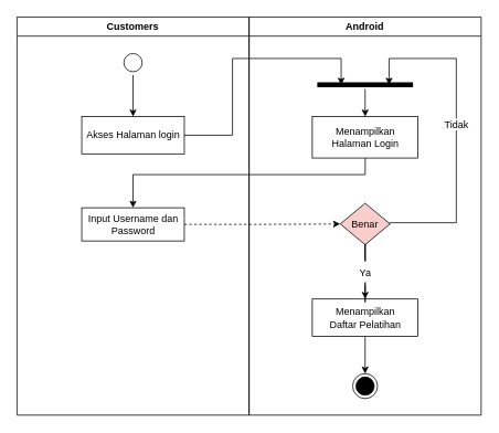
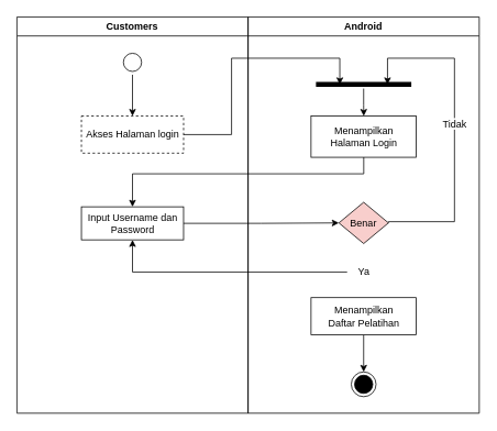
- <mxCell id="18" value="Akses Halaman login" style="html=1;strokeColor=#000000;fillColor=default;" parent="15" vertex="1"><mxGeometry x="78.13" y="120" width="123.75" height="45" as="geometry" /></mxCell>
+ <mxCell id="18" value="Akses Halaman login" style="html=1;strokeColor=#000000;fillColor=default;dashed=1;" parent="15" vertex="1"><mxGeometry x="78.13" y="120" width="123.75" height="45" as="geometry" /></mxCell>
- <mxCell id="22" style="edgeStyle=orthogonalEdgeStyle;rounded=0;orthogonalLoop=1;jettySize=auto;html=1;entryX=0;entryY=0.5;entryDx=0;entryDy=0;dashed=1;" parent="1" source="19" target="11" edge="1"><mxGeometry relative="1" as="geometry" /></mxCell>
+ <mxCell id="22" style="edgeStyle=orthogonalEdgeStyle;rounded=0;orthogonalLoop=1;jettySize=auto;html=1;entryX=0;entryY=0.5;entryDx=0;entryDy=0;" parent="1" source="19" target="11" edge="1"><mxGeometry relative="1" as="geometry" /></mxCell>
- <mxCell id="13" value="" style="edgeStyle=orthogonalEdgeStyle;rounded=0;orthogonalLoop=1;jettySize=auto;html=1;entryX=0.5;entryY=0;entryDx=0;entryDy=0;endArrow=none;" parent="2" source="11" target="12" edge="1"><mxGeometry relative="1" as="geometry"><mxPoint x="580.01" y="432.496" as="sourcePoint" /><mxPoint x="580.01" y="500.0" as="targetPoint" /></mxGeometry></mxCell>
- <mxCell id="10" style="edgeStyle=orthogonalEdgeStyle;rounded=0;orthogonalLoop=1;jettySize=auto;html=1;entryX=0.5;entryY=0;entryDx=0;entryDy=0;startArrow=none;" parent="2" source="12" target="6" edge="1"><mxGeometry relative="1" as="geometry" /></mxCell>
+ <mxCell id="10" style="edgeStyle=orthogonalEdgeStyle;rounded=0;orthogonalLoop=1;jettySize=auto;html=1;startArrow=none;" parent="2" source="12" target="19" edge="1"><mxGeometry relative="1" as="geometry" /></mxCell>
